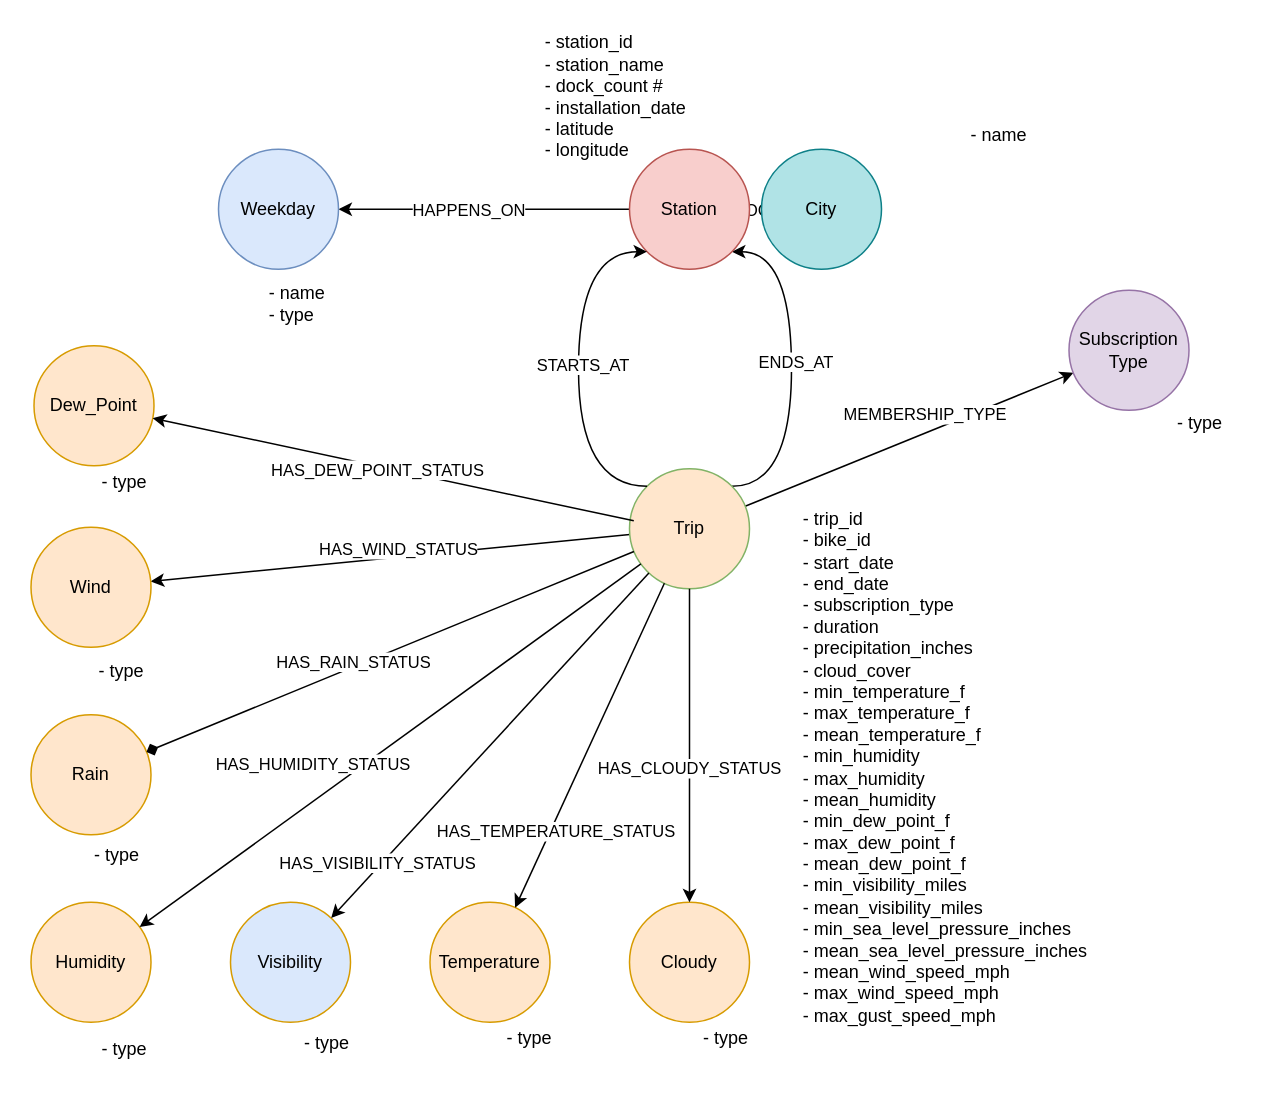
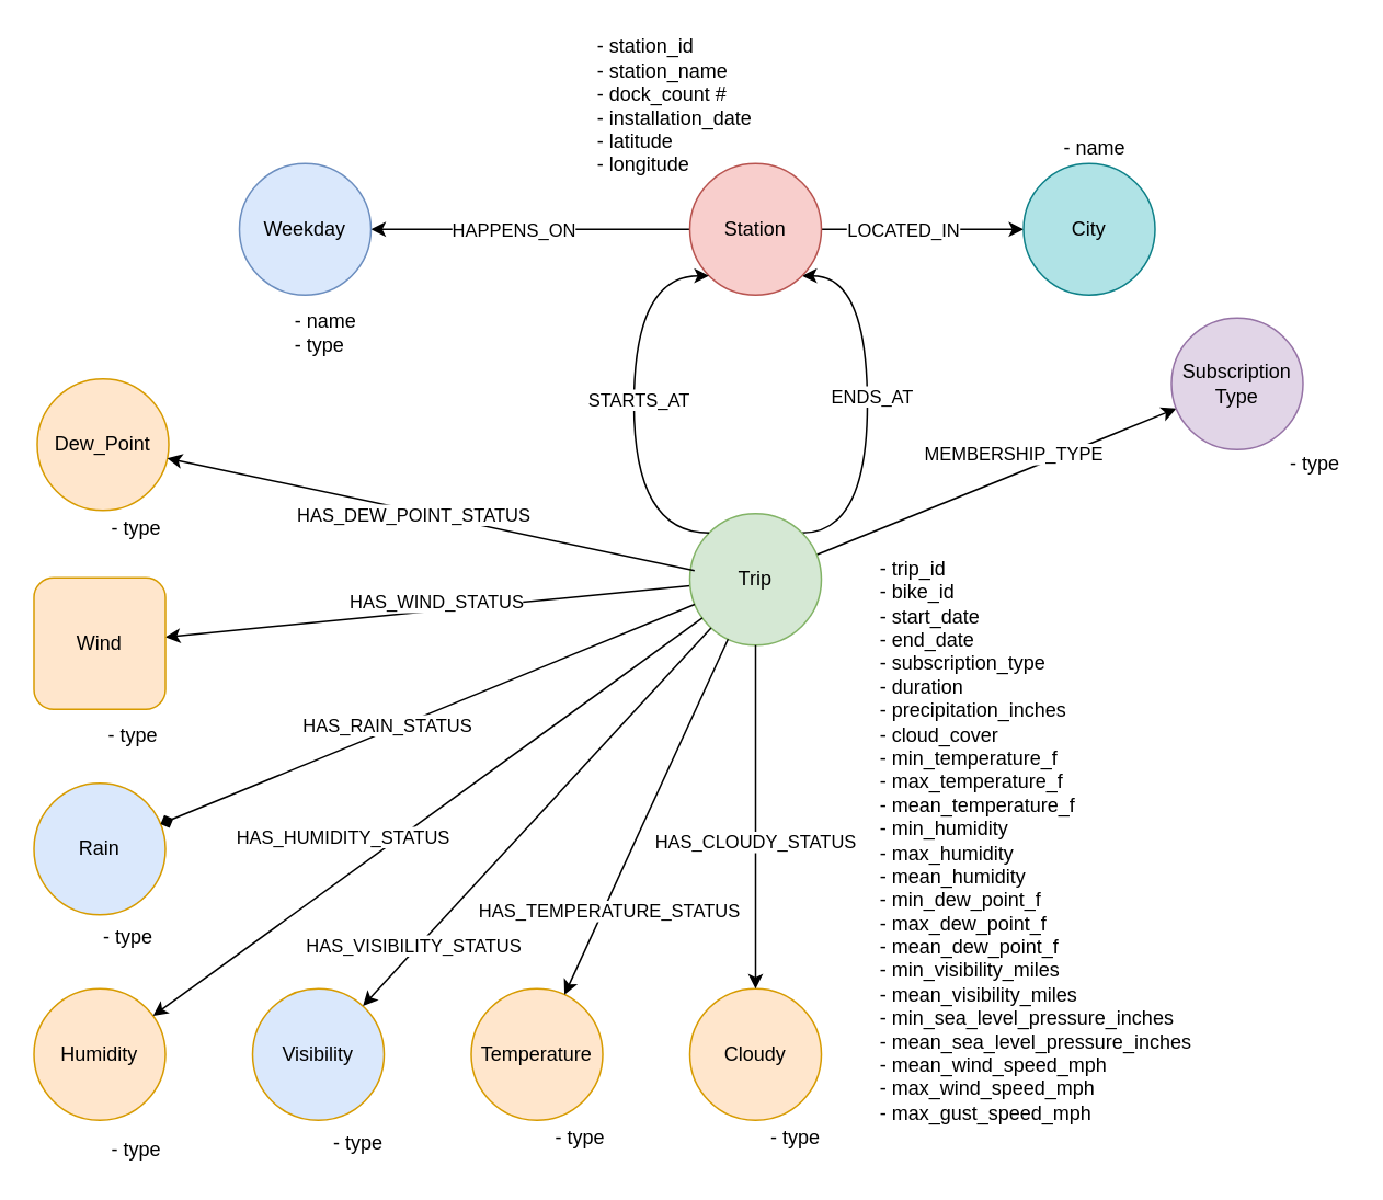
- <mxCell id="22" value="City" style="ellipse;whiteSpace=wrap;html=1;aspect=fixed;fillColor=#b0e3e6;strokeColor=#0e8088;" parent="1" vertex="1"><mxGeometry x="507" y="99" width="80" height="80" as="geometry" /></mxCell>
+ <mxCell id="22" value="City" style="ellipse;whiteSpace=wrap;html=1;aspect=fixed;fillColor=#b0e3e6;strokeColor=#0e8088;" parent="1" vertex="1"><mxGeometry x="622" y="99" width="80" height="80" as="geometry" /></mxCell>
- <mxCell id="8" value="Trip" style="ellipse;whiteSpace=wrap;html=1;aspect=fixed;fillColor=#ffe6cc;strokeColor=#82b366;" parent="1" vertex="1"><mxGeometry x="419" y="312" width="80" height="80" as="geometry" /></mxCell>
+ <mxCell id="8" value="Trip" style="ellipse;whiteSpace=wrap;html=1;aspect=fixed;fillColor=#d5e8d4;strokeColor=#82b366;" parent="1" vertex="1"><mxGeometry x="419" y="312" width="80" height="80" as="geometry" /></mxCell>
- <mxCell id="14" value="Wind" style="ellipse;whiteSpace=wrap;html=1;aspect=fixed;fillColor=#ffe6cc;strokeColor=#d79b00;" parent="1" vertex="1"><mxGeometry x="20" y="351" width="80" height="80" as="geometry" /></mxCell>
+ <mxCell id="14" value="Wind" style="whiteSpace=wrap;html=1;aspect=fixed;fillColor=#ffe6cc;strokeColor=#d79b00;rounded=1;" parent="1" vertex="1"><mxGeometry x="20" y="351" width="80" height="80" as="geometry" /></mxCell>
- <mxCell id="27" value="Rain" style="ellipse;whiteSpace=wrap;html=1;aspect=fixed;fillColor=#ffe6cc;strokeColor=#d79b00;" parent="1" vertex="1"><mxGeometry x="20" y="476" width="80" height="80" as="geometry" /></mxCell>
+ <mxCell id="27" value="Rain" style="ellipse;whiteSpace=wrap;html=1;aspect=fixed;fillColor=#dae8fc;strokeColor=#d79b00;" parent="1" vertex="1"><mxGeometry x="20" y="476" width="80" height="80" as="geometry" /></mxCell>
